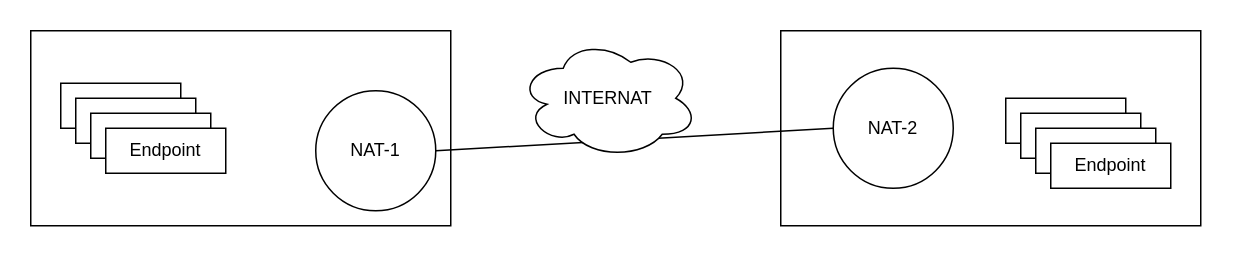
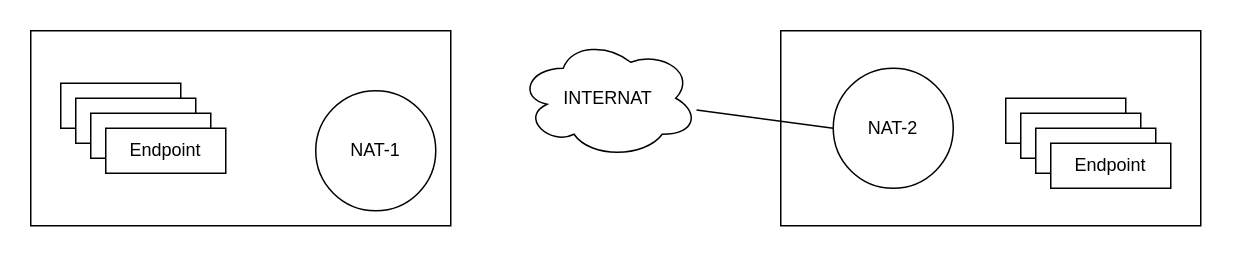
- <mxCell id="7" value="" style="curved=1;endArrow=none;html=1;rounded=0;exitX=0;exitY=0.5;exitDx=0;exitDy=0;entryX=1;entryY=0.5;entryDx=0;entryDy=0;endFill=0;" parent="2" source="6" target="5" edge="1"><mxGeometry width="50" height="50" relative="1" as="geometry"><mxPoint x="440" y="175" as="sourcePoint" /><mxPoint x="490" y="125" as="targetPoint" /></mxGeometry></mxCell>
+ <mxCell id="7" value="" style="curved=1;endArrow=none;html=1;rounded=0;exitX=0;exitY=0.5;exitDx=0;exitDy=0;endFill=0;" parent="2" source="6" target="8" edge="1"><mxGeometry width="50" height="50" relative="1" as="geometry"><mxPoint x="440" y="175" as="sourcePoint" /><mxPoint x="490" y="125" as="targetPoint" /></mxGeometry></mxCell>
